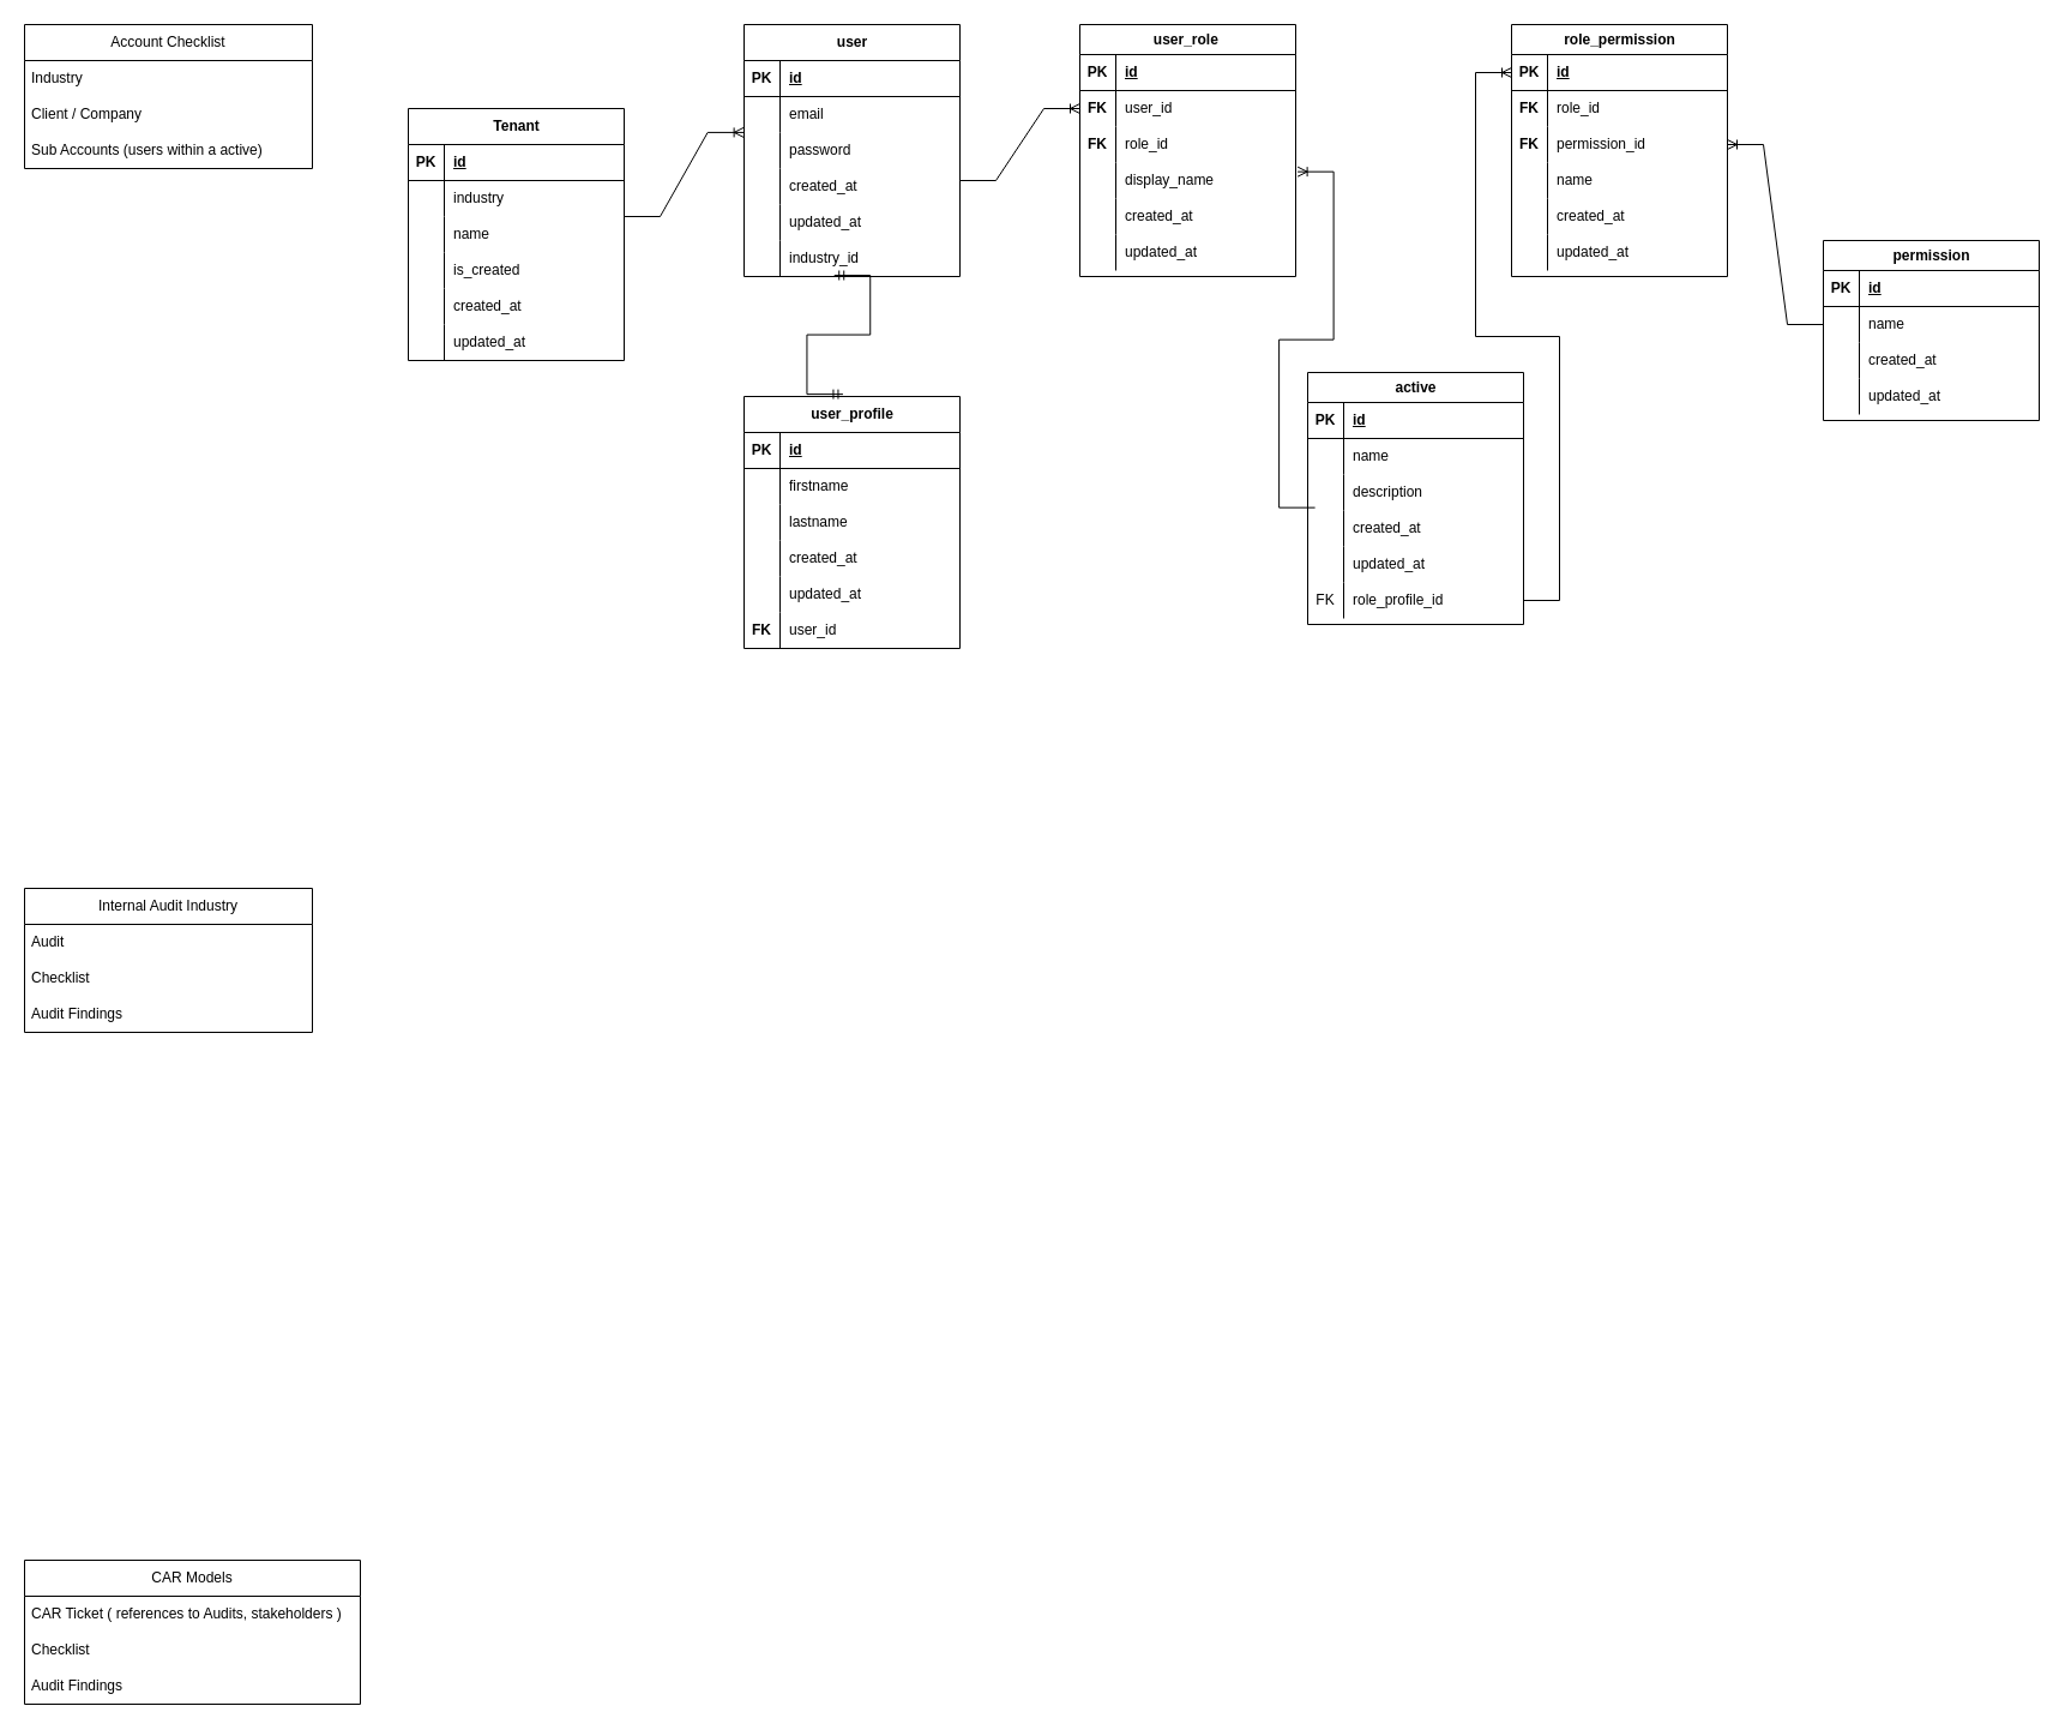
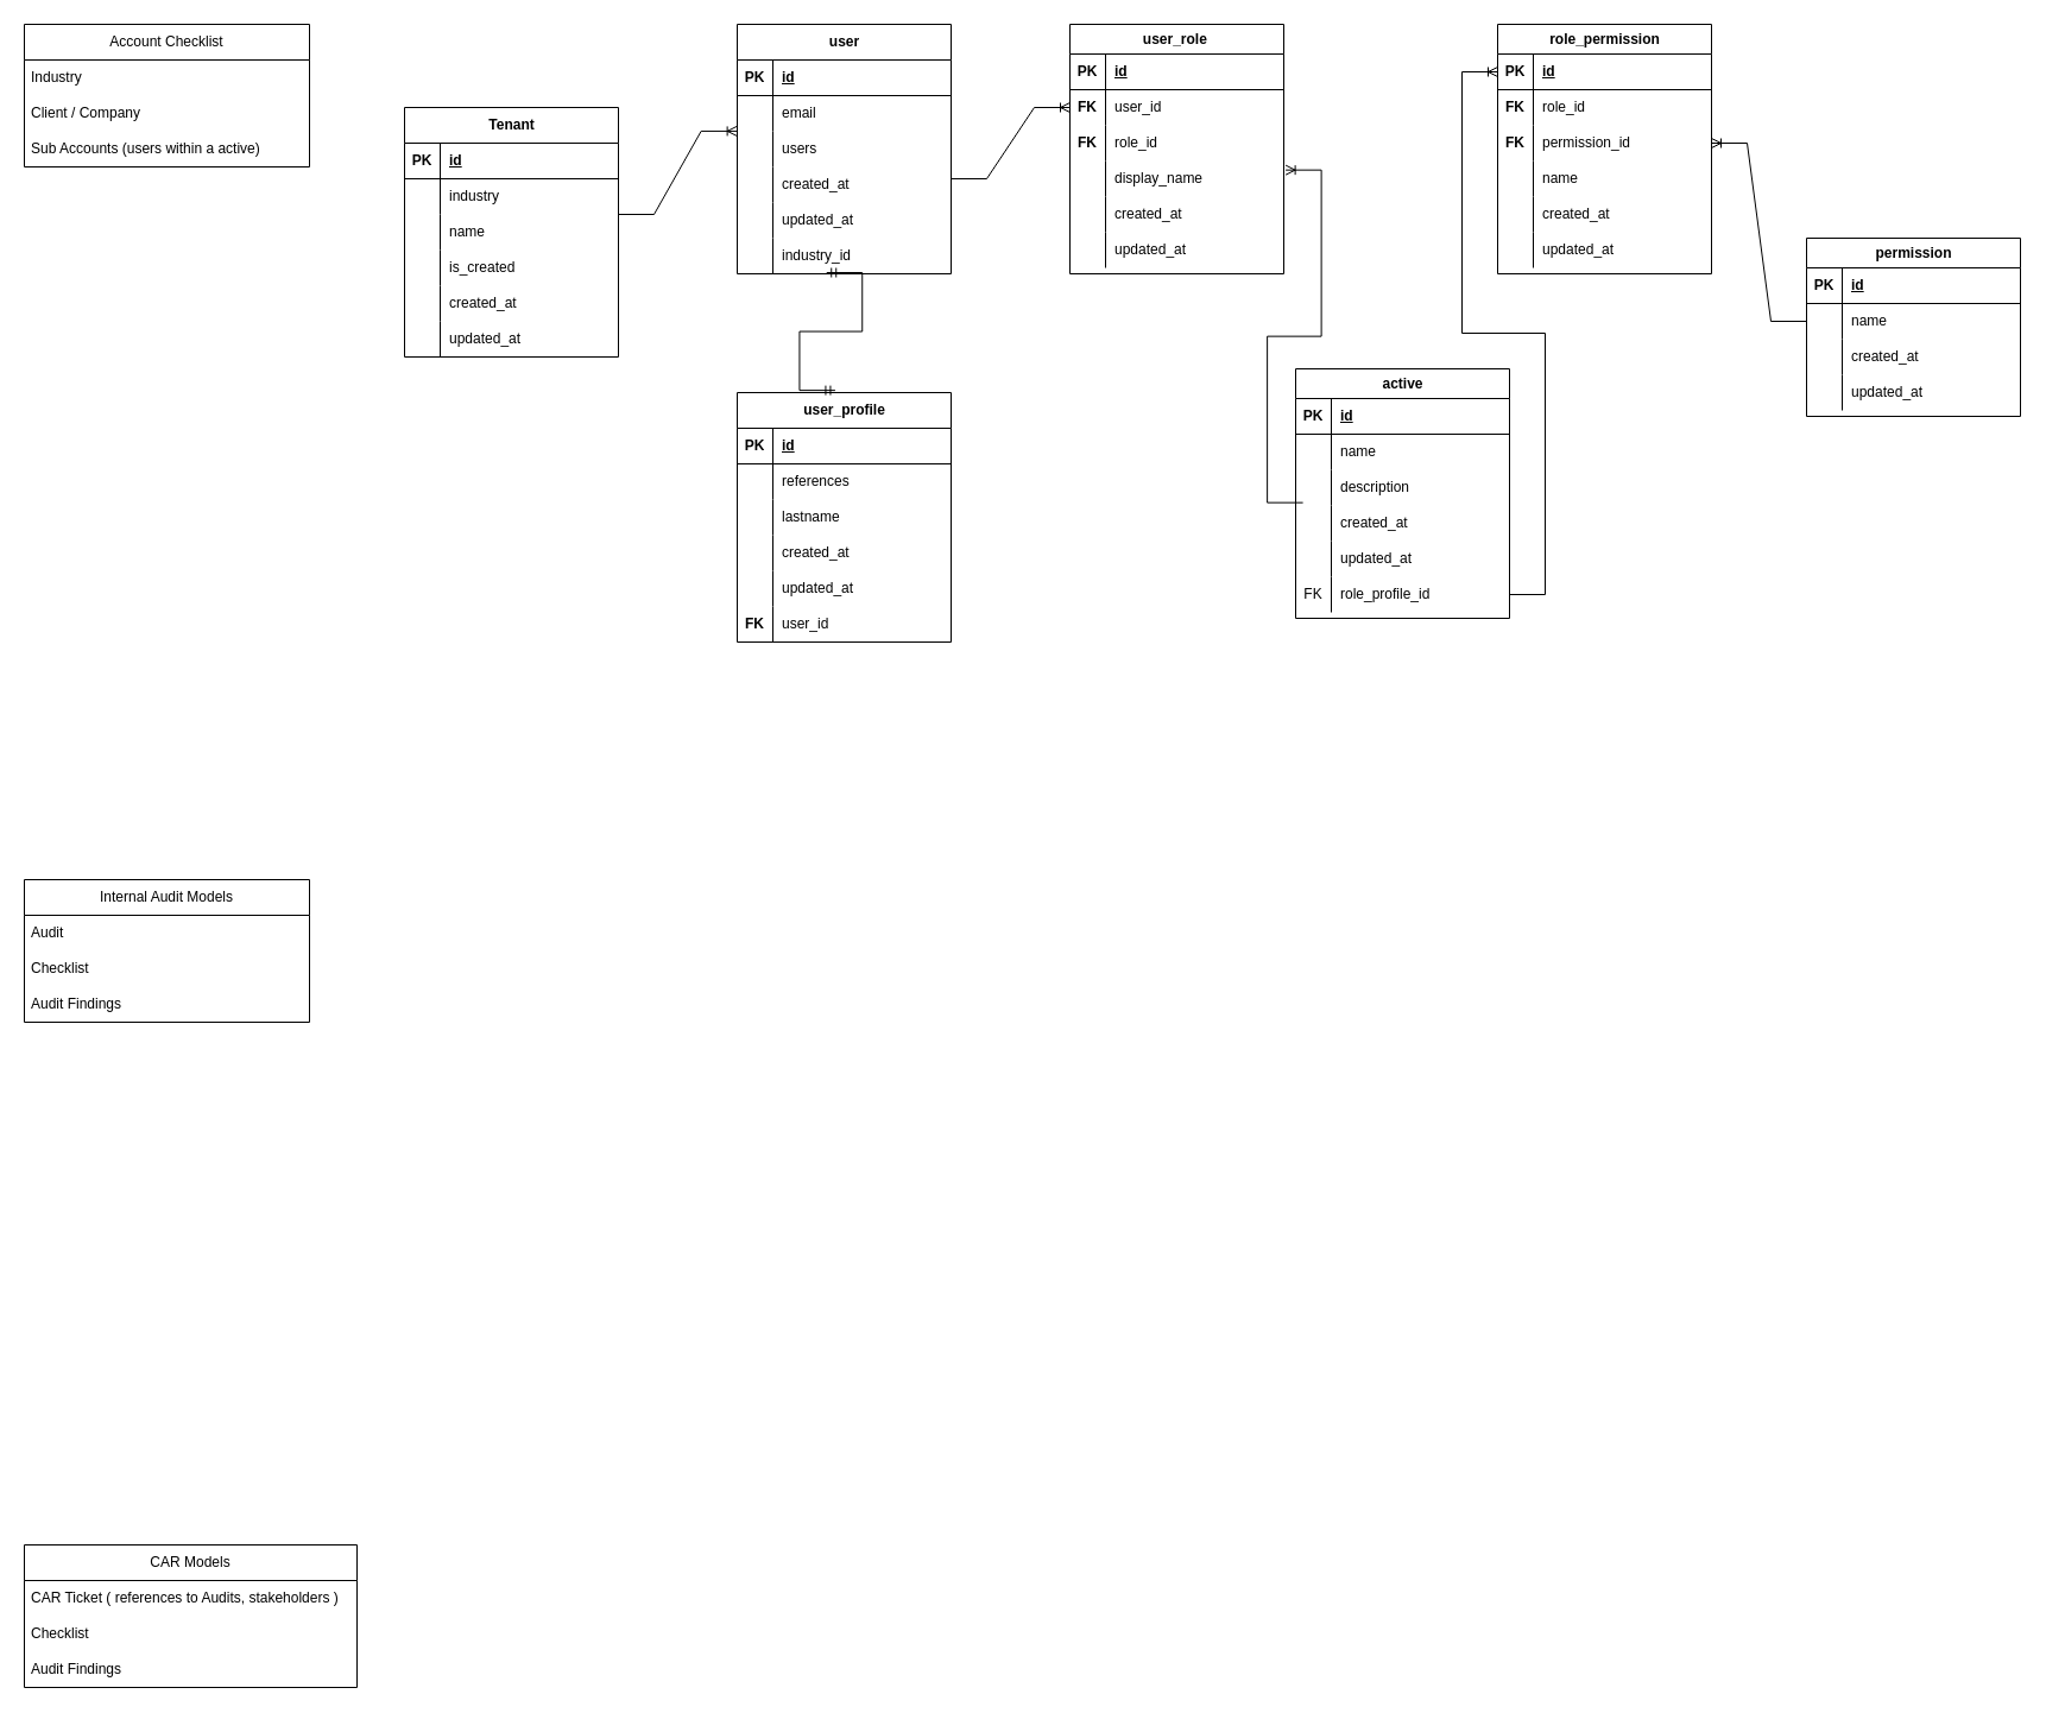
- <mxCell id="42" value="password" style="shape=partialRectangle;connectable=0;fillColor=none;top=0;left=0;bottom=0;right=0;align=left;spacingLeft=6;overflow=hidden;whiteSpace=wrap;html=1;" parent="40" vertex="1"><mxGeometry x="30" width="150" height="30" as="geometry"><mxRectangle width="150" height="30" as="alternateBounds" /></mxGeometry></mxCell>
+ <mxCell id="42" value="users" style="shape=partialRectangle;connectable=0;fillColor=none;top=0;left=0;bottom=0;right=0;align=left;spacingLeft=6;overflow=hidden;whiteSpace=wrap;html=1;" parent="40" vertex="1"><mxGeometry x="30" width="150" height="30" as="geometry"><mxRectangle width="150" height="30" as="alternateBounds" /></mxGeometry></mxCell>
- <mxCell id="129" value="firstname" style="shape=partialRectangle;connectable=0;fillColor=none;top=0;left=0;bottom=0;right=0;align=left;spacingLeft=6;overflow=hidden;whiteSpace=wrap;html=1;" parent="127" vertex="1"><mxGeometry x="30" width="150" height="30" as="geometry"><mxRectangle width="150" height="30" as="alternateBounds" /></mxGeometry></mxCell>
+ <mxCell id="129" value="references" style="shape=partialRectangle;connectable=0;fillColor=none;top=0;left=0;bottom=0;right=0;align=left;spacingLeft=6;overflow=hidden;whiteSpace=wrap;html=1;" parent="127" vertex="1"><mxGeometry x="30" width="150" height="30" as="geometry"><mxRectangle width="150" height="30" as="alternateBounds" /></mxGeometry></mxCell>
- <mxCell id="6" value="Internal Audit Industry" style="swimlane;fontStyle=0;childLayout=stackLayout;horizontal=1;startSize=30;horizontalStack=0;resizeParent=1;resizeParentMax=0;resizeLast=0;collapsible=1;marginBottom=0;whiteSpace=wrap;html=1;" parent="1" vertex="1"><mxGeometry x="20" y="740" width="240" height="120" as="geometry" /></mxCell>
+ <mxCell id="6" value="Internal Audit Models" style="swimlane;fontStyle=0;childLayout=stackLayout;horizontal=1;startSize=30;horizontalStack=0;resizeParent=1;resizeParentMax=0;resizeLast=0;collapsible=1;marginBottom=0;whiteSpace=wrap;html=1;" parent="1" vertex="1"><mxGeometry x="20" y="740" width="240" height="120" as="geometry" /></mxCell>
